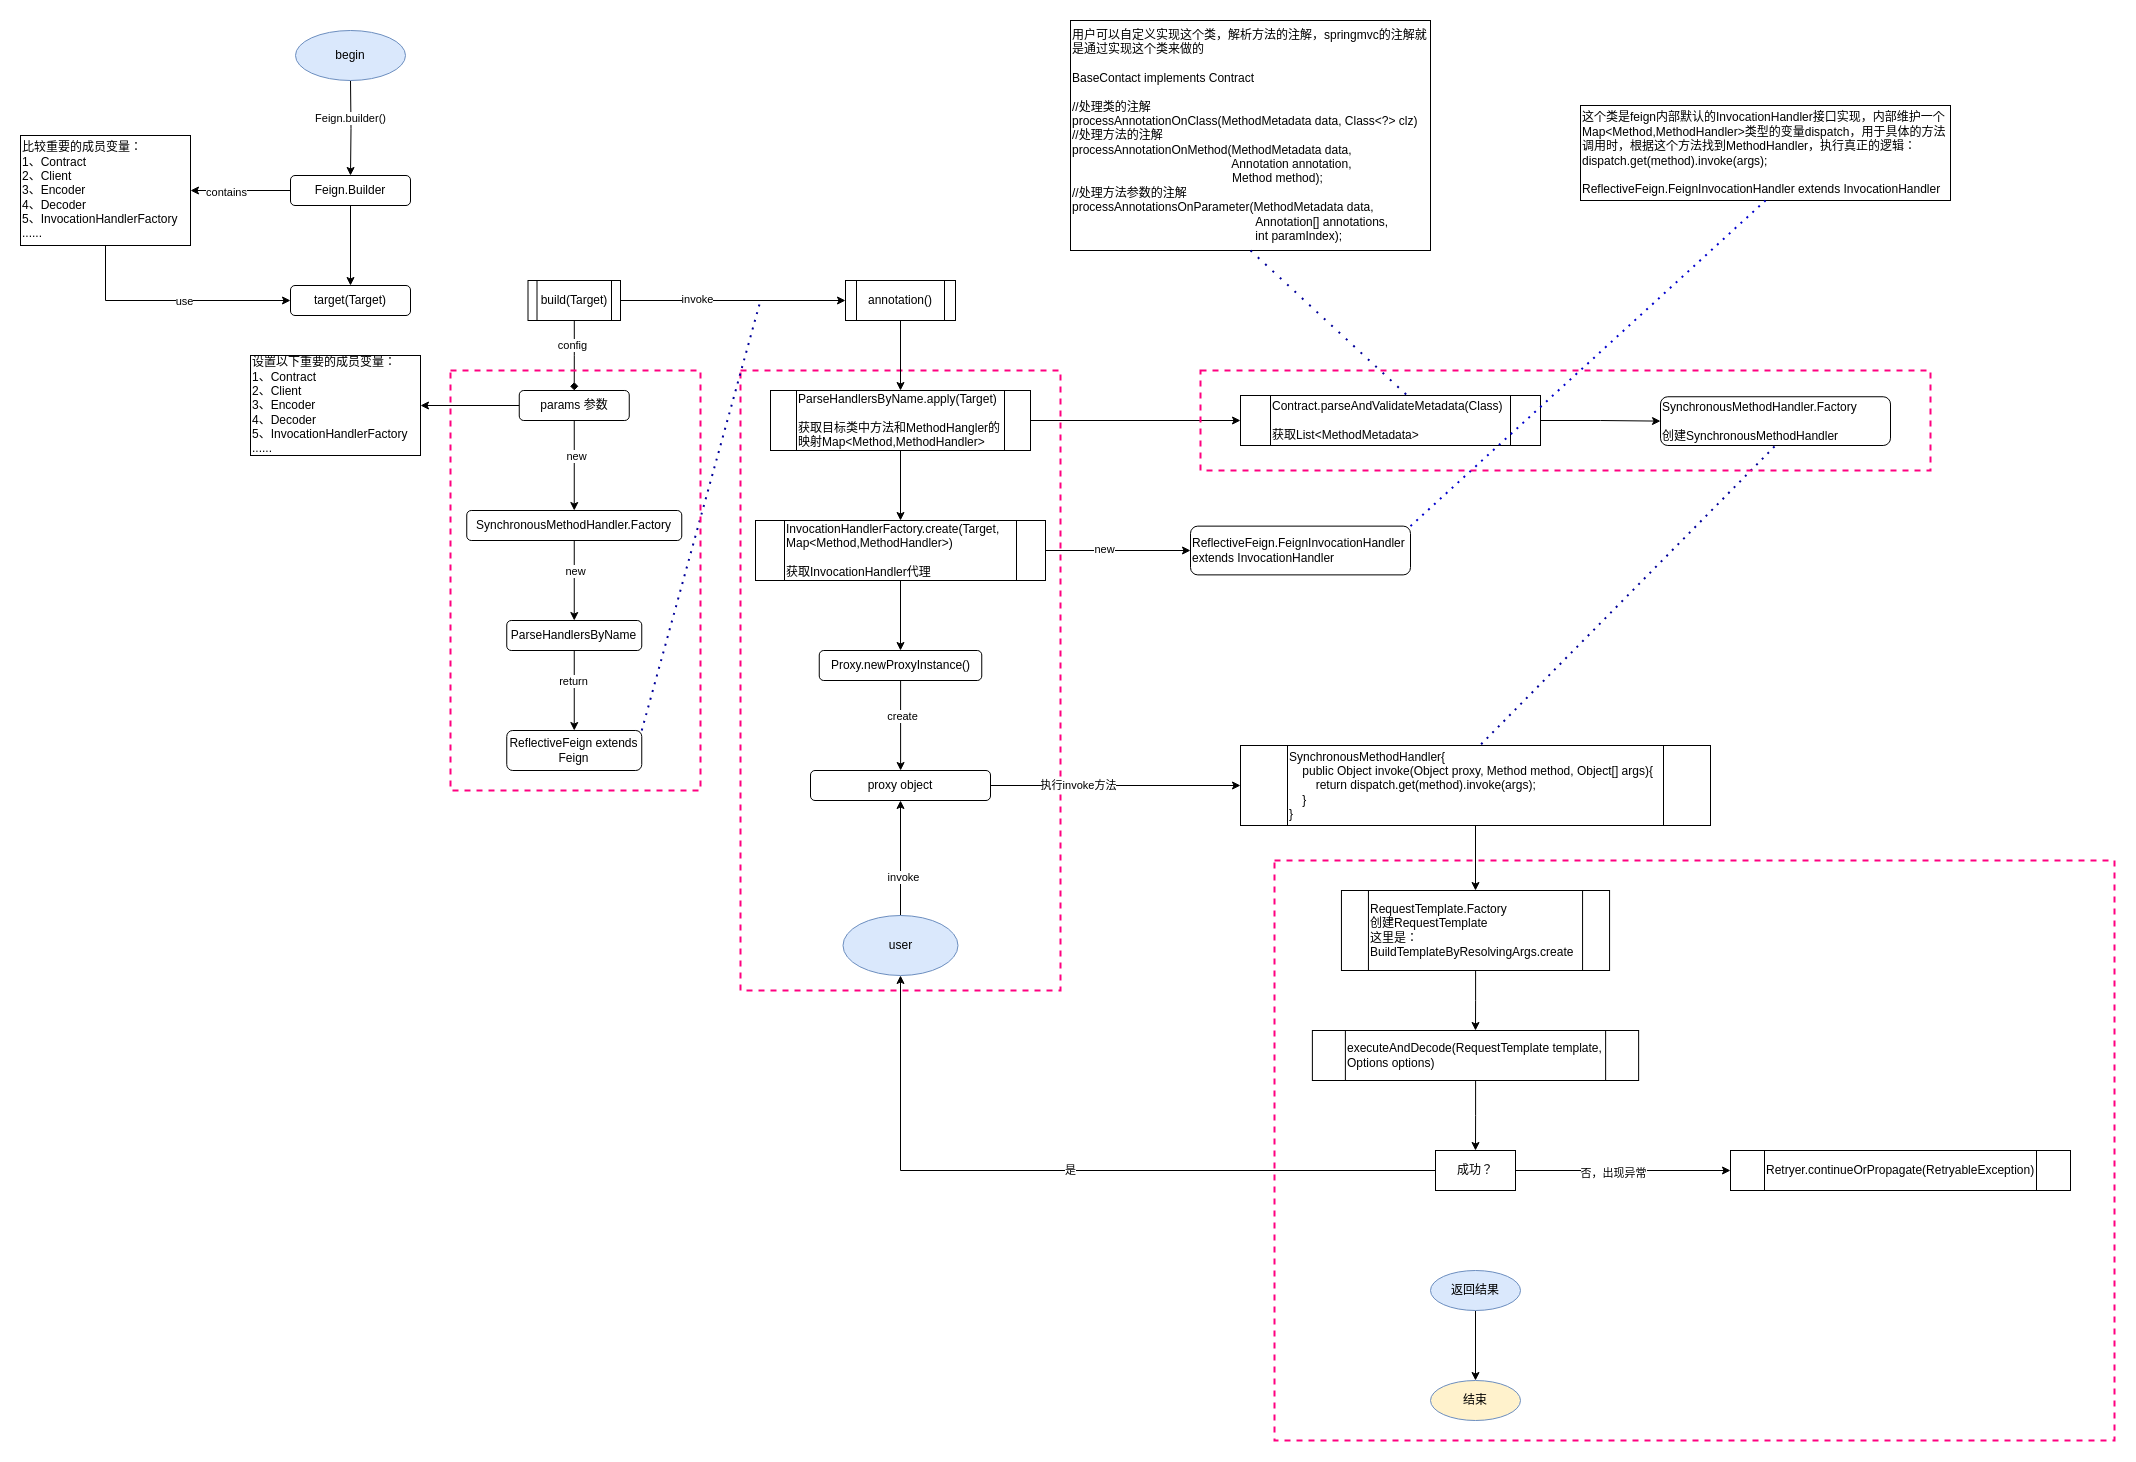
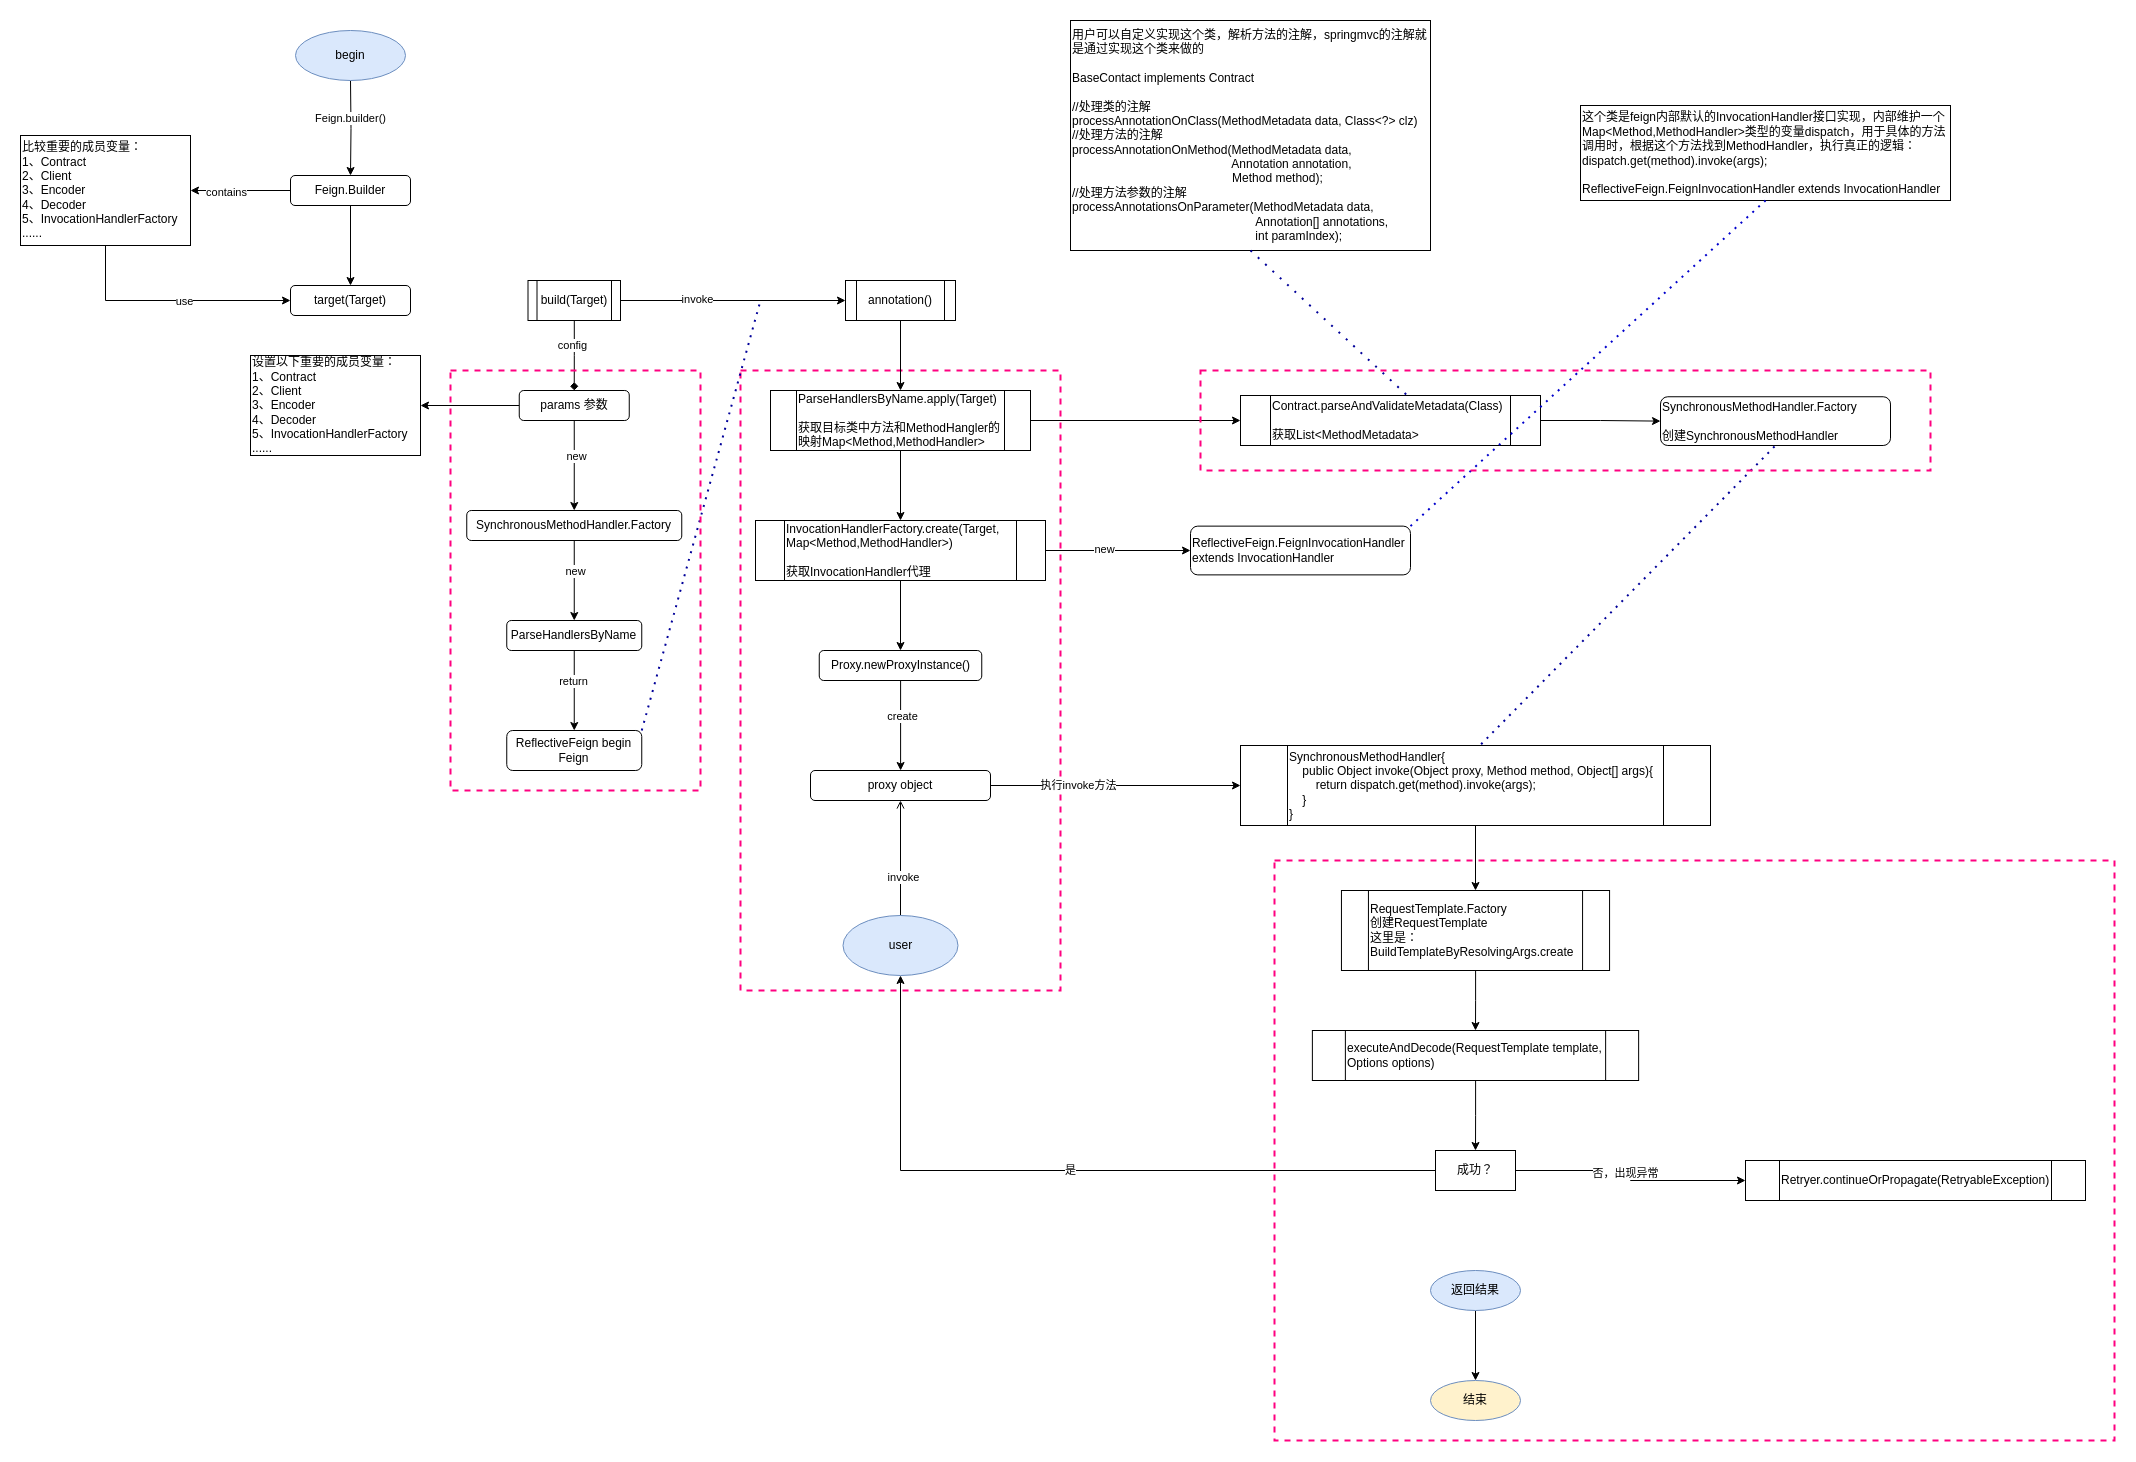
- <mxCell id="33" value="ReflectiveFeign extends Feign" style="rounded=1;whiteSpace=wrap;html=1;" parent="1" vertex="1"><mxGeometry x="506.25" y="730" width="135" height="40" as="geometry" /></mxCell>
+ <mxCell id="33" value="ReflectiveFeign begin Feign" style="rounded=1;whiteSpace=wrap;html=1;" parent="1" vertex="1"><mxGeometry x="506.25" y="730" width="135" height="40" as="geometry" /></mxCell>
- <mxCell id="55" style="edgeStyle=orthogonalEdgeStyle;rounded=0;orthogonalLoop=1;jettySize=auto;html=1;entryX=0.5;entryY=1;entryDx=0;entryDy=0;" parent="1" source="57" target="12" edge="1"><mxGeometry relative="1" as="geometry" /></mxCell>
+ <mxCell id="55" style="edgeStyle=orthogonalEdgeStyle;rounded=0;orthogonalLoop=1;jettySize=auto;html=1;entryX=0.5;entryY=1;entryDx=0;entryDy=0;endArrow=open;" parent="1" source="57" target="12" edge="1"><mxGeometry relative="1" as="geometry" /></mxCell>
- <mxCell id="70" value="Retryer.continueOrPropagate(RetryableException)" style="shape=process;whiteSpace=wrap;html=1;backgroundOutline=1;align=left;" parent="1" vertex="1"><mxGeometry x="1730" y="1150" width="340" height="40" as="geometry" /></mxCell>
+ <mxCell id="70" value="Retryer.continueOrPropagate(RetryableException)" style="shape=process;whiteSpace=wrap;html=1;backgroundOutline=1;align=left;" parent="1" vertex="1"><mxGeometry x="1745" y="1160" width="340" height="40" as="geometry" /></mxCell>
